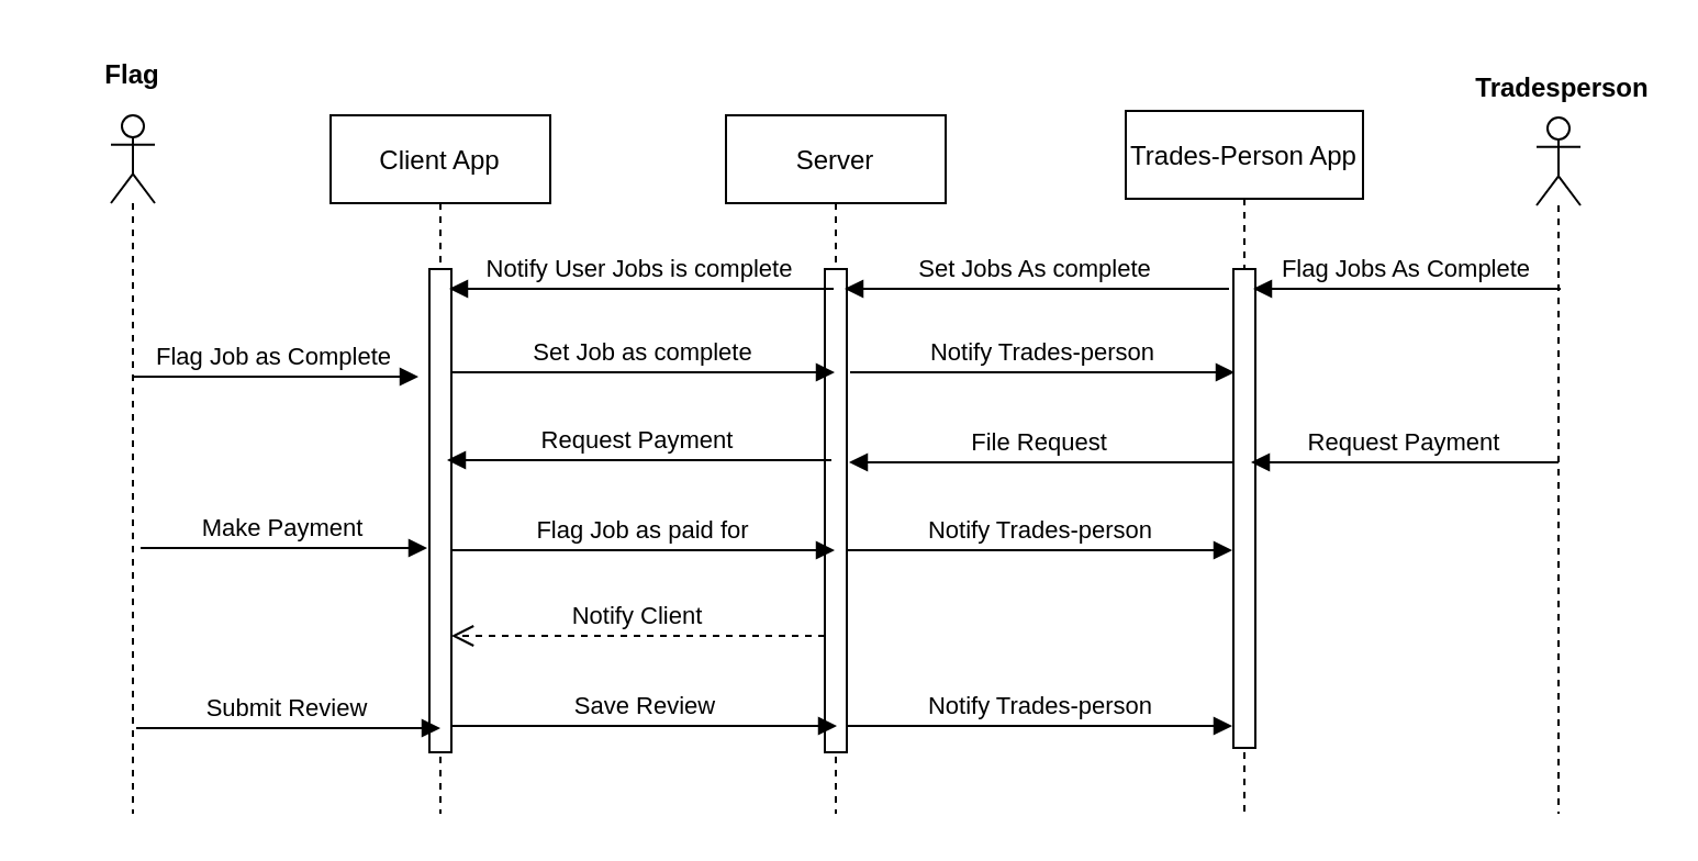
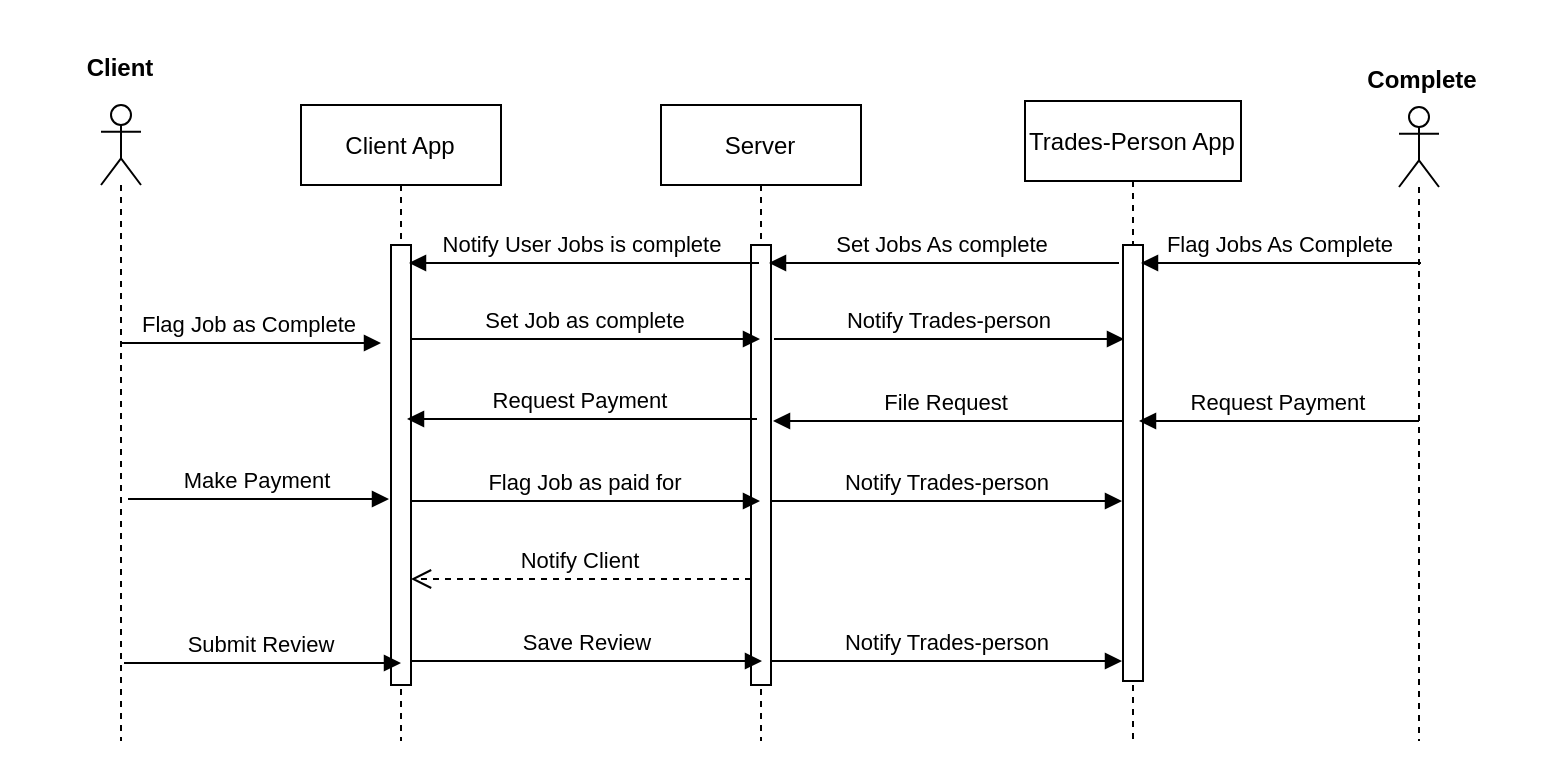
- <mxCell id="13" value="Flag" style="text;align=center;fontStyle=1;verticalAlign=middle;spacingLeft=3;spacingRight=3;strokeColor=none;rotatable=0;points=[[0,0.5],[1,0.5]];portConstraint=eastwest;" vertex="1" parent="1"><mxGeometry x="20" y="20" width="80" height="26" as="geometry" /></mxCell>
+ <mxCell id="13" value="Client" style="text;align=center;fontStyle=1;verticalAlign=middle;spacingLeft=3;spacingRight=3;strokeColor=none;rotatable=0;points=[[0,0.5],[1,0.5]];portConstraint=eastwest;" vertex="1" parent="1"><mxGeometry x="20" y="20" width="80" height="26" as="geometry" /></mxCell>
- <mxCell id="14" value="Tradesperson" style="text;align=center;fontStyle=1;verticalAlign=middle;spacingLeft=3;spacingRight=3;strokeColor=none;rotatable=0;points=[[0,0.5],[1,0.5]];portConstraint=eastwest;" vertex="1" parent="1"><mxGeometry x="671" y="26" width="80" height="26" as="geometry" /></mxCell>
+ <mxCell id="14" value="Complete" style="text;align=center;fontStyle=1;verticalAlign=middle;spacingLeft=3;spacingRight=3;strokeColor=none;rotatable=0;points=[[0,0.5],[1,0.5]];portConstraint=eastwest;" vertex="1" parent="1"><mxGeometry x="671" y="26" width="80" height="26" as="geometry" /></mxCell>
